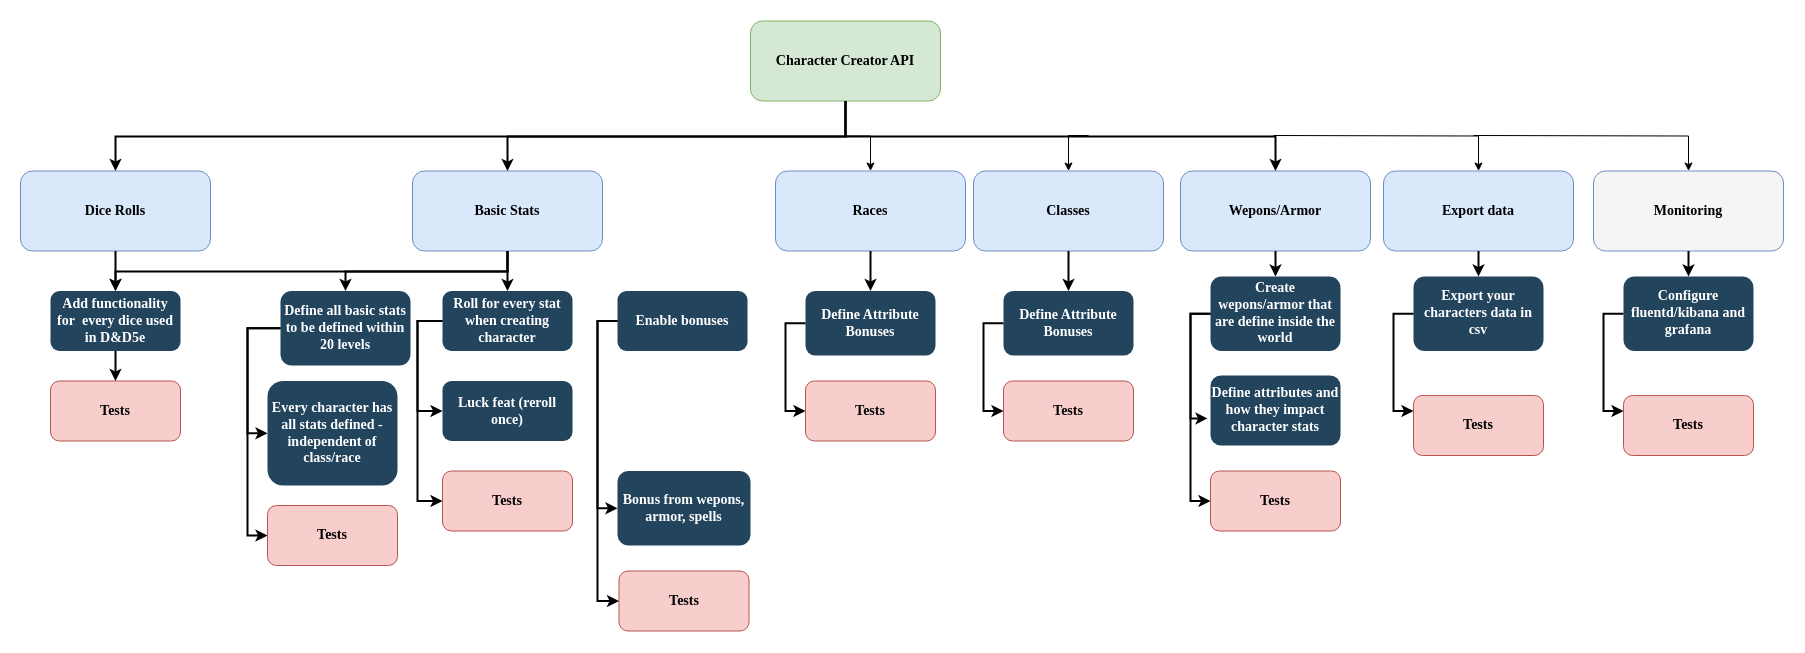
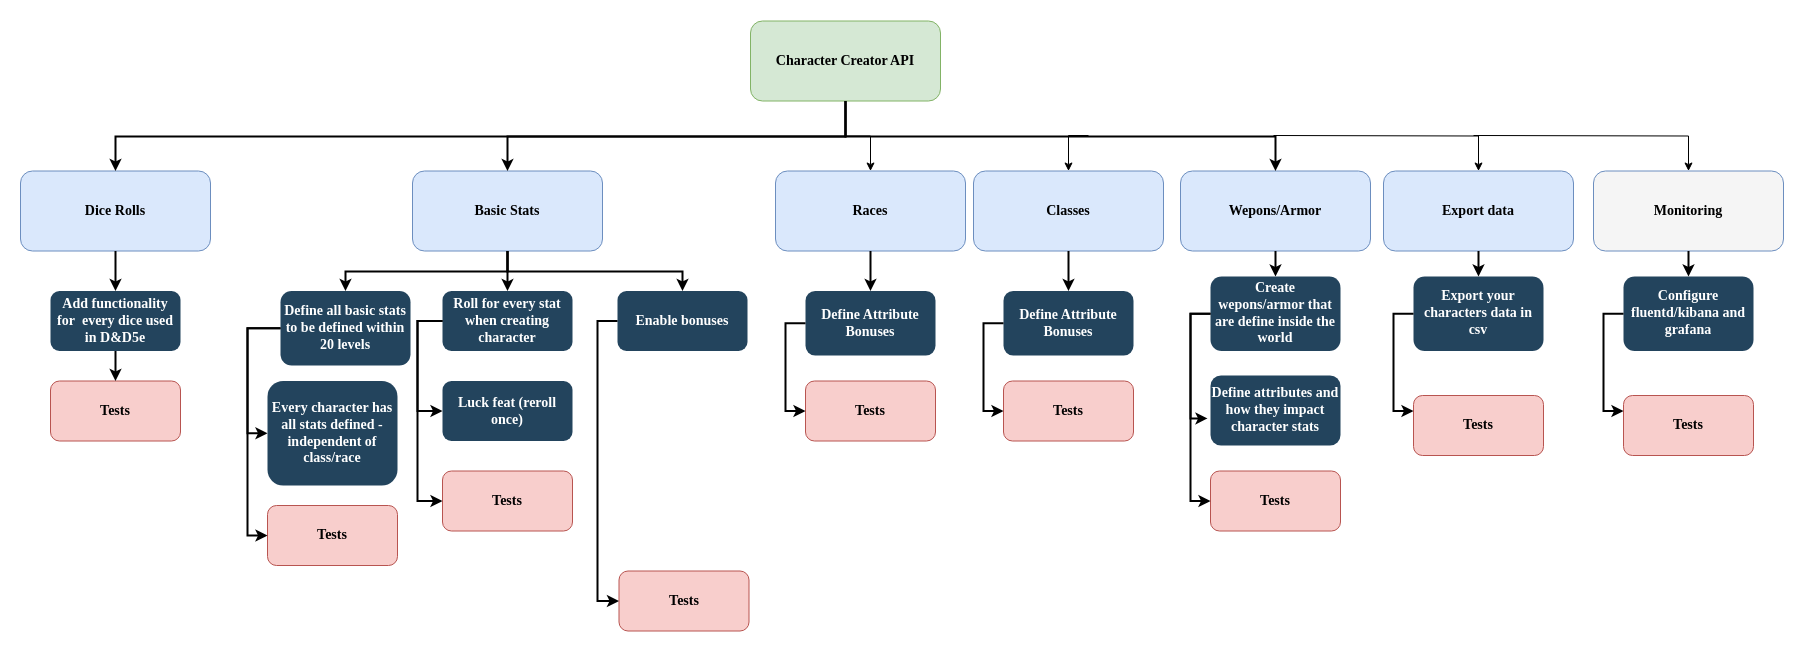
- <mxCell id="39" value="" style="edgeStyle=elbowEdgeStyle;elbow=vertical;strokeWidth=2;rounded=0;html=1;" parent="1" source="7" target="9" edge="1"><mxGeometry x="-166" y="135.5" width="100" height="100" as="geometry"><mxPoint x="-173" y="70.5" as="sourcePoint" /><mxPoint x="-73" y="-29.5" as="targetPoint" /></mxGeometry></mxCell>
+ <mxCell id="39" value="" style="edgeStyle=elbowEdgeStyle;elbow=vertical;strokeWidth=2;rounded=0;html=1;" parent="1" source="7" target="17" edge="1"><mxGeometry x="-166" y="135.5" width="100" height="100" as="geometry"><mxPoint x="-173" y="70.5" as="sourcePoint" /><mxPoint x="-73" y="-29.5" as="targetPoint" /></mxGeometry></mxCell>
- <mxCell id="32" value="" style="edgeStyle=elbowEdgeStyle;elbow=horizontal;strokeWidth=2;rounded=0;html=1;" parent="1" source="17" target="18" edge="1"><mxGeometry x="-166" y="135.5" width="100" height="100" as="geometry"><mxPoint x="-173" y="70.5" as="sourcePoint" /><mxPoint x="-73" y="-29.5" as="targetPoint" /><Array as="points"><mxPoint x="597" y="410.5" /></Array></mxGeometry></mxCell>
- <mxCell id="18" value="Bonus from wepons, armor, spells" style="rounded=1;fillColor=#23445D;gradientColor=none;strokeColor=none;fontColor=#FFFFFF;fontStyle=1;fontFamily=Tahoma;fontSize=14;whiteSpace=wrap;html=1;" parent="1" vertex="1"><mxGeometry x="617" y="470.5" width="133" height="74.5" as="geometry" /></mxCell>
